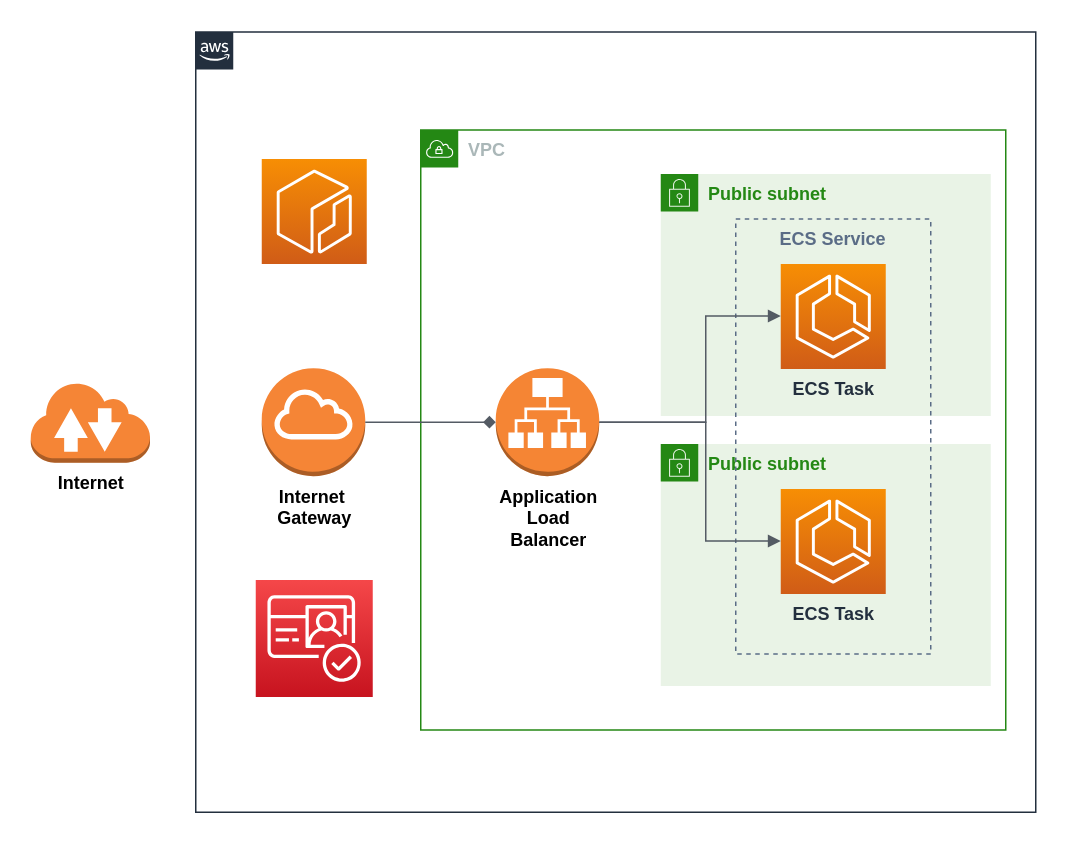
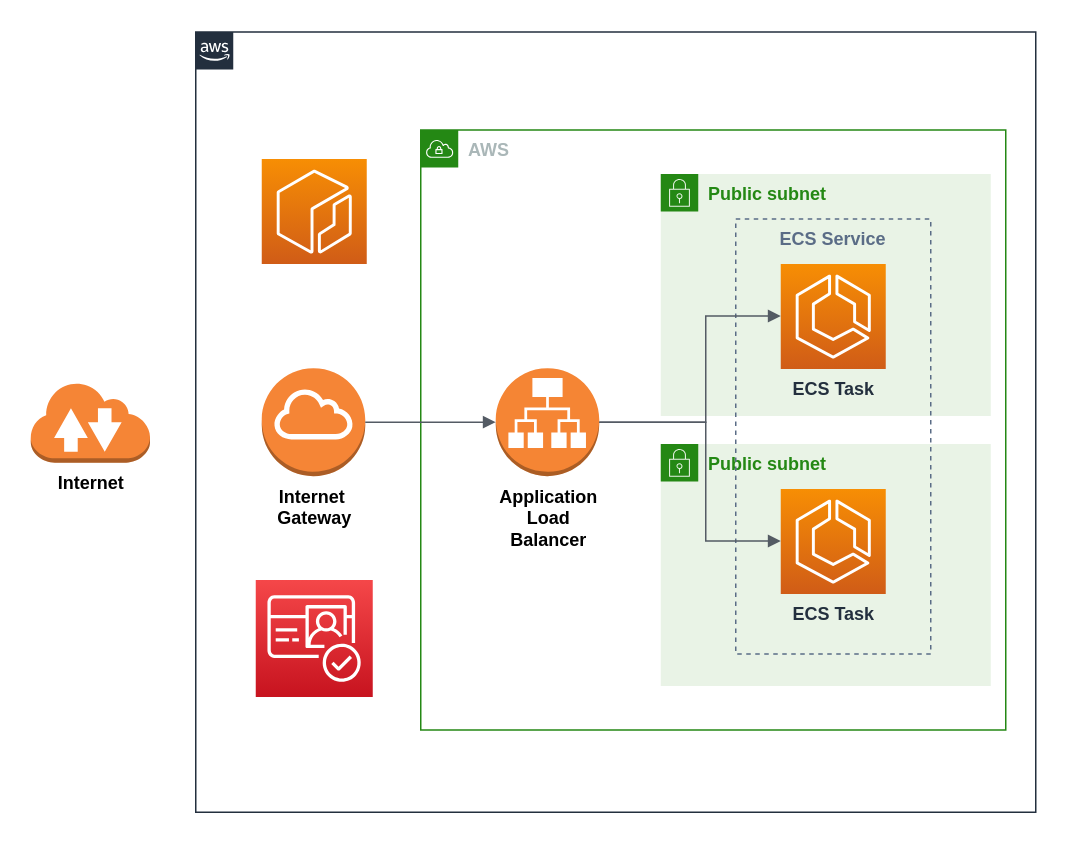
- <mxCell id="3" value="VPC" style="points=[[0,0],[0.25,0],[0.5,0],[0.75,0],[1,0],[1,0.25],[1,0.5],[1,0.75],[1,1],[0.75,1],[0.5,1],[0.25,1],[0,1],[0,0.75],[0,0.5],[0,0.25]];outlineConnect=0;gradientColor=none;html=1;whiteSpace=wrap;fontSize=12;fontStyle=1;shape=mxgraph.aws4.group;grIcon=mxgraph.aws4.group_vpc;strokeColor=#248814;fillColor=none;verticalAlign=top;align=left;spacingLeft=30;fontColor=#AAB7B8;dashed=0;" parent="1" vertex="1"><mxGeometry x="280" y="86" width="390" height="400" as="geometry" /></mxCell>
+ <mxCell id="3" value="AWS" style="points=[[0,0],[0.25,0],[0.5,0],[0.75,0],[1,0],[1,0.25],[1,0.5],[1,0.75],[1,1],[0.75,1],[0.5,1],[0.25,1],[0,1],[0,0.75],[0,0.5],[0,0.25]];outlineConnect=0;gradientColor=none;html=1;whiteSpace=wrap;fontSize=12;fontStyle=1;shape=mxgraph.aws4.group;grIcon=mxgraph.aws4.group_vpc;strokeColor=#248814;fillColor=none;verticalAlign=top;align=left;spacingLeft=30;fontColor=#AAB7B8;dashed=0;" parent="1" vertex="1"><mxGeometry x="280" y="86" width="390" height="400" as="geometry" /></mxCell>
- <mxCell id="11" value="" style="edgeStyle=orthogonalEdgeStyle;html=1;endArrow=diamond;elbow=vertical;startArrow=none;endFill=1;strokeColor=#545B64;rounded=0;entryX=0;entryY=0.5;entryDx=0;entryDy=0;entryPerimeter=0;exitX=1;exitY=0.5;exitDx=0;exitDy=0;exitPerimeter=0;" parent="1" source="8" target="7" edge="1"><mxGeometry width="100" relative="1" as="geometry"><mxPoint x="320" y="281" as="sourcePoint" /><mxPoint x="300" y="376" as="targetPoint" /></mxGeometry></mxCell>
+ <mxCell id="11" value="" style="edgeStyle=orthogonalEdgeStyle;html=1;endArrow=block;elbow=vertical;startArrow=none;endFill=1;strokeColor=#545B64;rounded=0;entryX=0;entryY=0.5;entryDx=0;entryDy=0;entryPerimeter=0;exitX=1;exitY=0.5;exitDx=0;exitDy=0;exitPerimeter=0;" parent="1" source="8" target="7" edge="1"><mxGeometry width="100" relative="1" as="geometry"><mxPoint x="320" y="281" as="sourcePoint" /><mxPoint x="300" y="376" as="targetPoint" /></mxGeometry></mxCell>
